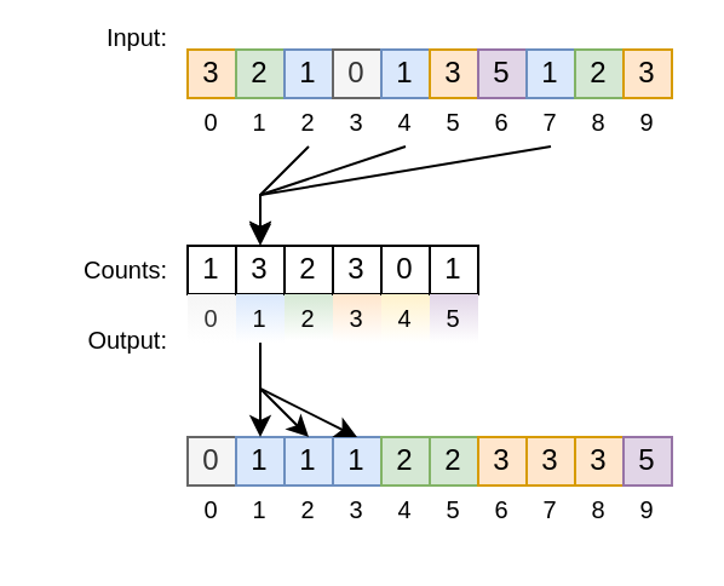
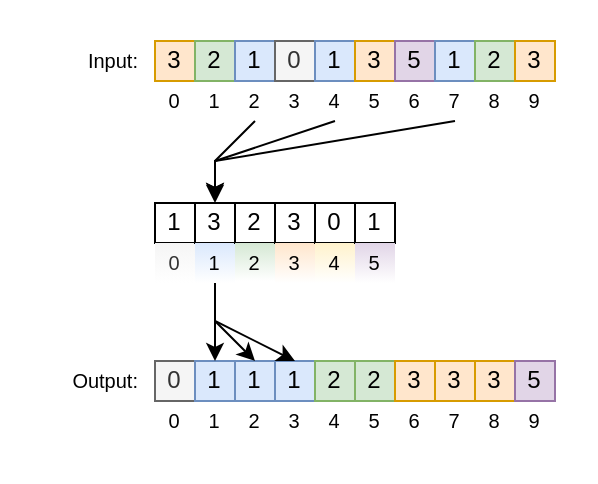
- <mxCell id="22" value="Input:" style="text;html=1;align=right;verticalAlign=middle;resizable=0;points=[];autosize=1;strokeColor=none;fillColor=none;fontSize=10;" vertex="1" parent="1"><mxGeometry x="30" y="5" width="40" height="20" as="geometry" /></mxCell>
+ <mxCell id="22" value="Input:" style="text;html=1;align=right;verticalAlign=middle;resizable=0;points=[];autosize=1;strokeColor=none;fillColor=none;fontSize=10;" vertex="1" parent="1"><mxGeometry x="30" y="20" width="40" height="20" as="geometry" /></mxCell>
- <mxCell id="23" value="Counts:" style="text;html=1;align=right;verticalAlign=middle;resizable=0;points=[];autosize=1;strokeColor=none;fillColor=none;fontSize=10;" vertex="1" parent="1"><mxGeometry x="20" y="101" width="50" height="20" as="geometry" /></mxCell>
- <mxCell id="24" value="Output:" style="text;html=1;align=right;verticalAlign=middle;resizable=0;points=[];autosize=1;strokeColor=none;fillColor=none;fontSize=10;" vertex="1" parent="1"><mxGeometry x="20" y="130" width="50" height="20" as="geometry" /></mxCell>
+ <mxCell id="24" value="Output:" style="text;html=1;align=right;verticalAlign=middle;resizable=0;points=[];autosize=1;strokeColor=none;fillColor=none;fontSize=10;" vertex="1" parent="1"><mxGeometry x="20" y="180" width="50" height="20" as="geometry" /></mxCell>
